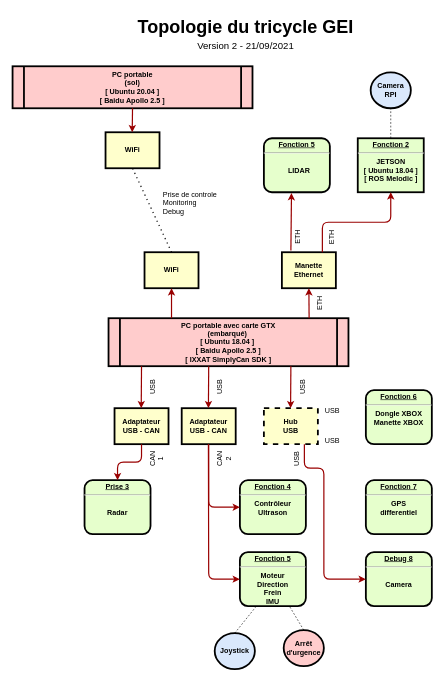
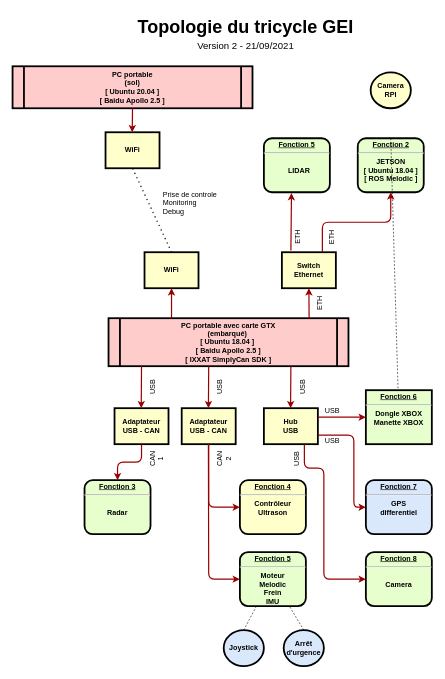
- <mxCell id="39" value="&lt;b&gt;Camera&lt;br&gt;RPI&lt;/b&gt;" style="ellipse;whiteSpace=wrap;html=1;fillColor=#dae8fc;strokeWidth=3;" parent="1" vertex="1"><mxGeometry x="617" y="120" width="67" height="60" as="geometry" /></mxCell>
+ <mxCell id="39" value="&lt;b&gt;Camera&lt;br&gt;RPI&lt;/b&gt;" style="ellipse;whiteSpace=wrap;html=1;fillColor=#ffffcc;strokeWidth=3;" parent="1" vertex="1"><mxGeometry x="617" y="120" width="67" height="60" as="geometry" /></mxCell>
- <mxCell id="40" value="" style="endArrow=none;dashed=1;html=1;entryX=0.5;entryY=1;entryDx=0;entryDy=0;exitX=0.5;exitY=0;exitDx=0;exitDy=0;" edge="1" parent="1" source="5" target="39"><mxGeometry width="50" height="50" relative="1" as="geometry"><mxPoint x="589" y="250" as="sourcePoint" /><mxPoint x="639" y="200" as="targetPoint" /></mxGeometry></mxCell>
+ <mxCell id="40" value="" style="endArrow=none;dashed=1;html=1;exitX=0.5;exitY=0;exitDx=0;exitDy=0;" edge="1" parent="1" source="5" target="41"><mxGeometry width="50" height="50" relative="1" as="geometry"><mxPoint x="589" y="250" as="sourcePoint" /><mxPoint x="639" y="200" as="targetPoint" /></mxGeometry></mxCell>
- <mxCell id="5" value="&lt;p style=&quot;margin: 0px ; margin-top: 4px ; text-align: center ; text-decoration: underline&quot;&gt;&lt;strong&gt;&lt;strong&gt;Fonction 2&lt;/strong&gt;&lt;br&gt;&lt;/strong&gt;&lt;/p&gt;&lt;hr&gt;&lt;div&gt;&lt;span&gt;JETSON&lt;/span&gt;&lt;br&gt;&lt;/div&gt;&lt;div&gt;[ Ubuntu 18.04 ]&lt;br&gt;[ ROS Melodic ]&lt;/div&gt;" style="verticalAlign=middle;align=center;overflow=fill;fontSize=12;fontFamily=Helvetica;html=1;fontStyle=1;strokeWidth=3;fillColor=#E6FFCC;rounded=0;" parent="1" vertex="1"><mxGeometry x="595.5" y="230" width="110" height="90" as="geometry" /></mxCell>
+ <mxCell id="5" value="&lt;p style=&quot;margin: 0px ; margin-top: 4px ; text-align: center ; text-decoration: underline&quot;&gt;&lt;strong&gt;&lt;strong&gt;Fonction 2&lt;/strong&gt;&lt;br&gt;&lt;/strong&gt;&lt;/p&gt;&lt;hr&gt;&lt;div&gt;&lt;span&gt;JETSON&lt;/span&gt;&lt;br&gt;&lt;/div&gt;&lt;div&gt;[ Ubuntu 18.04 ]&lt;br&gt;[ ROS Melodic ]&lt;/div&gt;" style="verticalAlign=middle;align=center;overflow=fill;fontSize=12;fontFamily=Helvetica;html=1;rounded=1;fontStyle=1;strokeWidth=3;fillColor=#E6FFCC" parent="1" vertex="1"><mxGeometry x="595.5" y="230" width="110" height="90" as="geometry" /></mxCell>
- <mxCell id="2" value="Manette Ethernet" style="whiteSpace=wrap;align=center;verticalAlign=middle;fontStyle=1;strokeWidth=3;fillColor=#FFFFCC" vertex="1" parent="1"><mxGeometry x="469" y="420" width="90" height="60" as="geometry" /></mxCell>
+ <mxCell id="2" value="Switch Ethernet" style="whiteSpace=wrap;align=center;verticalAlign=middle;fontStyle=1;strokeWidth=3;fillColor=#FFFFCC" vertex="1" parent="1"><mxGeometry x="469" y="420" width="90" height="60" as="geometry" /></mxCell>
+ <mxCell id="42" value="" style="edgeStyle=elbowEdgeStyle;elbow=horizontal;strokeColor=#990000;strokeWidth=2;entryX=0;entryY=0.5;entryDx=0;entryDy=0;exitX=1;exitY=0.25;exitDx=0;exitDy=0;" edge="1" parent="1" source="7" target="41"><mxGeometry width="100" height="100" relative="1" as="geometry"><mxPoint x="539" y="735" as="sourcePoint" /><mxPoint x="619" y="855" as="targetPoint" /><Array as="points"><mxPoint x="569" y="710" /></Array></mxGeometry></mxCell>
- <mxCell id="41" value="&lt;p style=&quot;margin: 0px ; margin-top: 4px ; text-align: center ; text-decoration: underline&quot;&gt;&lt;strong&gt;&lt;strong&gt;Fonction 6&lt;/strong&gt;&lt;br&gt;&lt;/strong&gt;&lt;/p&gt;&lt;hr&gt;&lt;div&gt;Dongle XBOX&lt;/div&gt;Manette XBOX&lt;br&gt;&lt;div&gt;&lt;br&gt;&lt;/div&gt;" style="verticalAlign=middle;align=center;overflow=fill;fontSize=12;fontFamily=Helvetica;html=1;rounded=1;fontStyle=1;strokeWidth=3;fillColor=#E6FFCC" vertex="1" parent="1"><mxGeometry x="609" y="650" width="110" height="90" as="geometry" /></mxCell>
+ <mxCell id="41" value="&lt;p style=&quot;margin: 0px ; margin-top: 4px ; text-align: center ; text-decoration: underline&quot;&gt;&lt;strong&gt;&lt;strong&gt;Fonction 6&lt;/strong&gt;&lt;br&gt;&lt;/strong&gt;&lt;/p&gt;&lt;hr&gt;&lt;div&gt;Dongle XBOX&lt;/div&gt;Manette XBOX&lt;br&gt;&lt;div&gt;&lt;br&gt;&lt;/div&gt;" style="verticalAlign=middle;align=center;overflow=fill;fontSize=12;fontFamily=Helvetica;html=1;fontStyle=1;strokeWidth=3;fillColor=#E6FFCC;rounded=0;" vertex="1" parent="1"><mxGeometry x="609" y="650" width="110" height="90" as="geometry" /></mxCell>
- <mxCell id="7" value="Hub&#10; USB" style="whiteSpace=wrap;align=center;verticalAlign=middle;fontStyle=1;strokeWidth=3;fillColor=#FFFFCC;dashed=1;" vertex="1" parent="1"><mxGeometry x="439" y="680" width="90" height="60" as="geometry" /></mxCell>
+ <mxCell id="7" value="Hub&#10; USB" style="whiteSpace=wrap;align=center;verticalAlign=middle;fontStyle=1;strokeWidth=3;fillColor=#FFFFCC" vertex="1" parent="1"><mxGeometry x="439" y="680" width="90" height="60" as="geometry" /></mxCell>
+ <mxCell id="25" value="" style="edgeStyle=elbowEdgeStyle;elbow=horizontal;strokeColor=#990000;strokeWidth=2;entryX=0;entryY=0.5;entryDx=0;entryDy=0;exitX=1;exitY=0.75;exitDx=0;exitDy=0;" edge="1" parent="1" source="7" target="23"><mxGeometry width="100" height="100" relative="1" as="geometry"><mxPoint x="559" y="687" as="sourcePoint" /><mxPoint x="579" y="750" as="targetPoint" /><Array as="points"><mxPoint x="589" y="770" /></Array></mxGeometry></mxCell>
- <mxCell id="6" value="&lt;p style=&quot;margin: 0px ; margin-top: 4px ; text-align: center ; text-decoration: underline&quot;&gt;&lt;strong&gt;&lt;strong&gt;Prise 3&lt;/strong&gt;&lt;/strong&gt;&lt;/p&gt;&lt;hr&gt;&lt;div&gt;&lt;br&gt;&lt;/div&gt;&lt;div&gt;Radar&lt;/div&gt;" style="verticalAlign=middle;align=center;overflow=fill;fontSize=12;fontFamily=Helvetica;html=1;rounded=1;fontStyle=1;strokeWidth=3;fillColor=#E6FFCC" vertex="1" parent="1"><mxGeometry x="140" y="800" width="110" height="90" as="geometry" /></mxCell>
+ <mxCell id="6" value="&lt;p style=&quot;margin: 0px ; margin-top: 4px ; text-align: center ; text-decoration: underline&quot;&gt;&lt;strong&gt;&lt;strong&gt;Fonction 3&lt;/strong&gt;&lt;/strong&gt;&lt;/p&gt;&lt;hr&gt;&lt;div&gt;&lt;br&gt;&lt;/div&gt;&lt;div&gt;Radar&lt;/div&gt;" style="verticalAlign=middle;align=center;overflow=fill;fontSize=12;fontFamily=Helvetica;html=1;rounded=1;fontStyle=1;strokeWidth=3;fillColor=#E6FFCC" vertex="1" parent="1"><mxGeometry x="140" y="800" width="110" height="90" as="geometry" /></mxCell>
- <mxCell id="17" value="&lt;p style=&quot;margin: 0px ; margin-top: 4px ; text-align: center ; text-decoration: underline&quot;&gt;&lt;strong&gt;&lt;strong&gt;Fonction 4&lt;/strong&gt;&lt;br&gt;&lt;/strong&gt;&lt;/p&gt;&lt;hr&gt;&lt;div&gt;Contrôleur&lt;/div&gt;&lt;div&gt;Ultrason&lt;br&gt;&lt;/div&gt;" style="verticalAlign=middle;align=center;overflow=fill;fontSize=12;fontFamily=Helvetica;html=1;rounded=1;fontStyle=1;strokeWidth=3;fillColor=#E6FFCC" parent="1" vertex="1"><mxGeometry x="399" y="800" width="110" height="90" as="geometry" /></mxCell>
+ <mxCell id="17" value="&lt;p style=&quot;margin: 0px ; margin-top: 4px ; text-align: center ; text-decoration: underline&quot;&gt;&lt;strong&gt;&lt;strong&gt;Fonction 4&lt;/strong&gt;&lt;br&gt;&lt;/strong&gt;&lt;/p&gt;&lt;hr&gt;&lt;div&gt;Contrôleur&lt;/div&gt;&lt;div&gt;Ultrason&lt;br&gt;&lt;/div&gt;" style="verticalAlign=middle;align=center;overflow=fill;fontSize=12;fontFamily=Helvetica;html=1;rounded=1;fontStyle=1;strokeWidth=3;fillColor=#ffffcc;" parent="1" vertex="1"><mxGeometry x="399" y="800" width="110" height="90" as="geometry" /></mxCell>
- <mxCell id="23" value="&lt;p style=&quot;margin: 0px ; margin-top: 4px ; text-align: center ; text-decoration: underline&quot;&gt;&lt;strong&gt;&lt;strong&gt;Fonction 7&lt;/strong&gt;&lt;br&gt;&lt;/strong&gt;&lt;/p&gt;&lt;hr&gt;GPS&lt;br&gt;differentiel&lt;br&gt;&lt;div&gt;&lt;br&gt;&lt;/div&gt;" style="verticalAlign=middle;align=center;overflow=fill;fontSize=12;fontFamily=Helvetica;html=1;rounded=1;fontStyle=1;strokeWidth=3;fillColor=#E6FFCC" vertex="1" parent="1"><mxGeometry x="609" y="800" width="110" height="90" as="geometry" /></mxCell>
+ <mxCell id="23" value="&lt;p style=&quot;margin: 0px ; margin-top: 4px ; text-align: center ; text-decoration: underline&quot;&gt;&lt;strong&gt;&lt;strong&gt;Fonction 7&lt;/strong&gt;&lt;br&gt;&lt;/strong&gt;&lt;/p&gt;&lt;hr&gt;GPS&lt;br&gt;differentiel&lt;br&gt;&lt;div&gt;&lt;br&gt;&lt;/div&gt;" style="verticalAlign=middle;align=center;overflow=fill;fontSize=12;fontFamily=Helvetica;html=1;rounded=1;fontStyle=1;strokeWidth=3;fillColor=#dae8fc;" vertex="1" parent="1"><mxGeometry x="609" y="800" width="110" height="90" as="geometry" /></mxCell>
- <mxCell id="15" value="&lt;p style=&quot;margin: 0px ; margin-top: 4px ; text-align: center ; text-decoration: underline&quot;&gt;&lt;strong&gt;&lt;strong&gt;Fonction 5&lt;/strong&gt;&lt;br&gt;&lt;/strong&gt;&lt;/p&gt;&lt;hr&gt;&lt;div&gt;Moteur&lt;/div&gt;&lt;div&gt;Direction&lt;/div&gt;&lt;div&gt;Frein&lt;/div&gt;&lt;div&gt;IMU&lt;/div&gt;&lt;div&gt;&lt;br&gt;&lt;/div&gt;" style="verticalAlign=middle;align=center;overflow=fill;fontSize=12;fontFamily=Helvetica;html=1;rounded=1;fontStyle=1;strokeWidth=3;fillColor=#E6FFCC" parent="1" vertex="1"><mxGeometry x="399" y="920" width="110" height="90" as="geometry" /></mxCell>
+ <mxCell id="15" value="&lt;p style=&quot;margin: 0px ; margin-top: 4px ; text-align: center ; text-decoration: underline&quot;&gt;&lt;strong&gt;&lt;strong&gt;Fonction 5&lt;/strong&gt;&lt;br&gt;&lt;/strong&gt;&lt;/p&gt;&lt;hr&gt;&lt;div&gt;Moteur&lt;/div&gt;&lt;div&gt;Melodic&lt;/div&gt;&lt;div&gt;Frein&lt;/div&gt;&lt;div&gt;IMU&lt;/div&gt;&lt;div&gt;&lt;br&gt;&lt;/div&gt;" style="verticalAlign=middle;align=center;overflow=fill;fontSize=12;fontFamily=Helvetica;html=1;rounded=1;fontStyle=1;strokeWidth=3;fillColor=#E6FFCC" parent="1" vertex="1"><mxGeometry x="399" y="920" width="110" height="90" as="geometry" /></mxCell>
- <mxCell id="24" value="&lt;p style=&quot;margin: 0px ; margin-top: 4px ; text-align: center ; text-decoration: underline&quot;&gt;&lt;strong&gt;&lt;strong&gt;Debug 8&lt;/strong&gt;&lt;br&gt;&lt;/strong&gt;&lt;/p&gt;&lt;hr&gt;&lt;div&gt;&lt;br&gt;&lt;/div&gt;&lt;div&gt;Camera&lt;/div&gt;" style="verticalAlign=middle;align=center;overflow=fill;fontSize=12;fontFamily=Helvetica;html=1;rounded=1;fontStyle=1;strokeWidth=3;fillColor=#E6FFCC" vertex="1" parent="1"><mxGeometry x="609" y="920" width="110" height="90" as="geometry" /></mxCell>
+ <mxCell id="24" value="&lt;p style=&quot;margin: 0px ; margin-top: 4px ; text-align: center ; text-decoration: underline&quot;&gt;&lt;strong&gt;&lt;strong&gt;Fonction 8&lt;/strong&gt;&lt;br&gt;&lt;/strong&gt;&lt;/p&gt;&lt;hr&gt;&lt;div&gt;&lt;br&gt;&lt;/div&gt;&lt;div&gt;Camera&lt;/div&gt;" style="verticalAlign=middle;align=center;overflow=fill;fontSize=12;fontFamily=Helvetica;html=1;rounded=1;fontStyle=1;strokeWidth=3;fillColor=#E6FFCC" vertex="1" parent="1"><mxGeometry x="609" y="920" width="110" height="90" as="geometry" /></mxCell>
- <mxCell id="36" value="&lt;div&gt;&lt;b&gt;Arrêt&lt;/b&gt;&lt;/div&gt;&lt;div&gt;&lt;b&gt;d'urgence&lt;/b&gt;&lt;/div&gt;" style="ellipse;whiteSpace=wrap;html=1;fillColor=#ffcccc;strokeWidth=3;" vertex="1" parent="1"><mxGeometry x="472" y="1050" width="67" height="60" as="geometry" /></mxCell>
+ <mxCell id="36" value="&lt;div&gt;&lt;b&gt;Arrêt&lt;/b&gt;&lt;/div&gt;&lt;div&gt;&lt;b&gt;d'urgence&lt;/b&gt;&lt;/div&gt;" style="ellipse;whiteSpace=wrap;html=1;fillColor=#dae8fc;strokeWidth=3;" vertex="1" parent="1"><mxGeometry x="472" y="1050" width="67" height="60" as="geometry" /></mxCell>
- <mxCell id="35" value="&lt;b&gt;Joystick&lt;/b&gt;" style="ellipse;whiteSpace=wrap;html=1;fillColor=#dae8fc;strokeWidth=3;" parent="1" vertex="1"><mxGeometry x="357" y="1055" width="67" height="60" as="geometry" /></mxCell>
+ <mxCell id="35" value="&lt;b&gt;Joystick&lt;/b&gt;" style="ellipse;whiteSpace=wrap;html=1;fillColor=#dae8fc;strokeWidth=3;" parent="1" vertex="1"><mxGeometry x="372" y="1050" width="67" height="60" as="geometry" /></mxCell>
